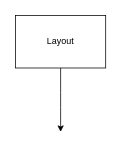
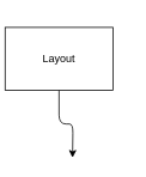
- <mxCell id="3" value="Layout" style="rounded=0;whiteSpace=wrap;html=1;" vertex="1" parent="1"><mxGeometry x="20" y="20" width="120" height="70" as="geometry" /></mxCell>
+ <mxCell id="3" value="Layout" style="rounded=0;whiteSpace=wrap;html=1;" vertex="1" parent="1"><mxGeometry x="5" y="30" width="120" height="70" as="geometry" /></mxCell>
